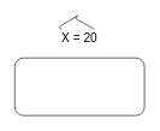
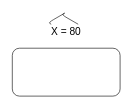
- <mxCell id="3" value="&lt;font style=&quot;font-size: 17px;&quot;&gt;&amp;nbsp;X = 20&amp;nbsp;&lt;/font&gt;" style="text;strokeColor=none;align=center;fillColor=none;html=1;verticalAlign=middle;whiteSpace=wrap;rounded=0;" vertex="1" parent="1"><mxGeometry x="70" y="30" width="80" height="45" as="geometry" /></mxCell>
+ <mxCell id="3" value="&lt;font style=&quot;font-size: 17px;&quot;&gt;&amp;nbsp;X = 80&amp;nbsp;&lt;/font&gt;" style="text;strokeColor=none;align=center;fillColor=none;html=1;verticalAlign=middle;whiteSpace=wrap;rounded=0;" vertex="1" parent="1"><mxGeometry x="70" y="30" width="80" height="45" as="geometry" /></mxCell>
